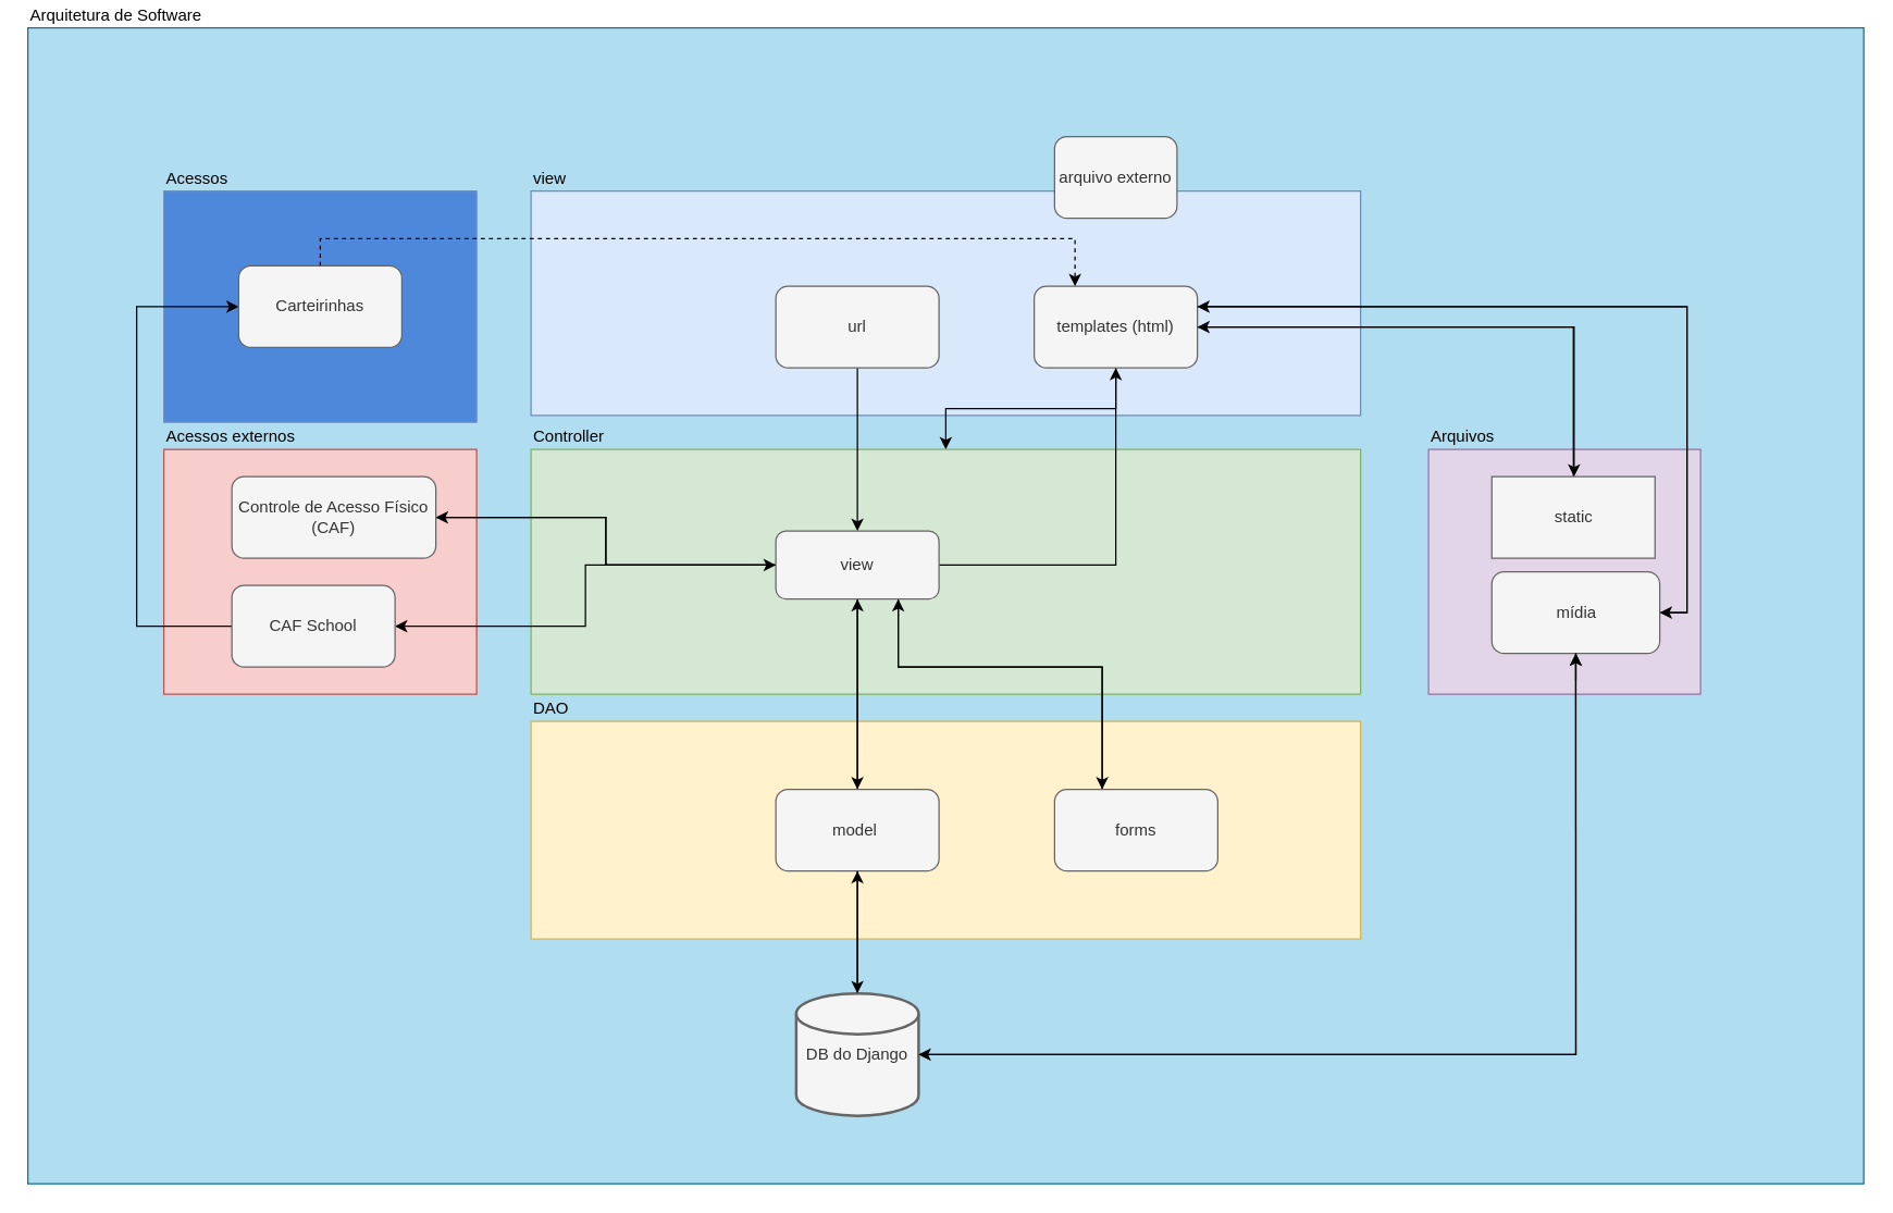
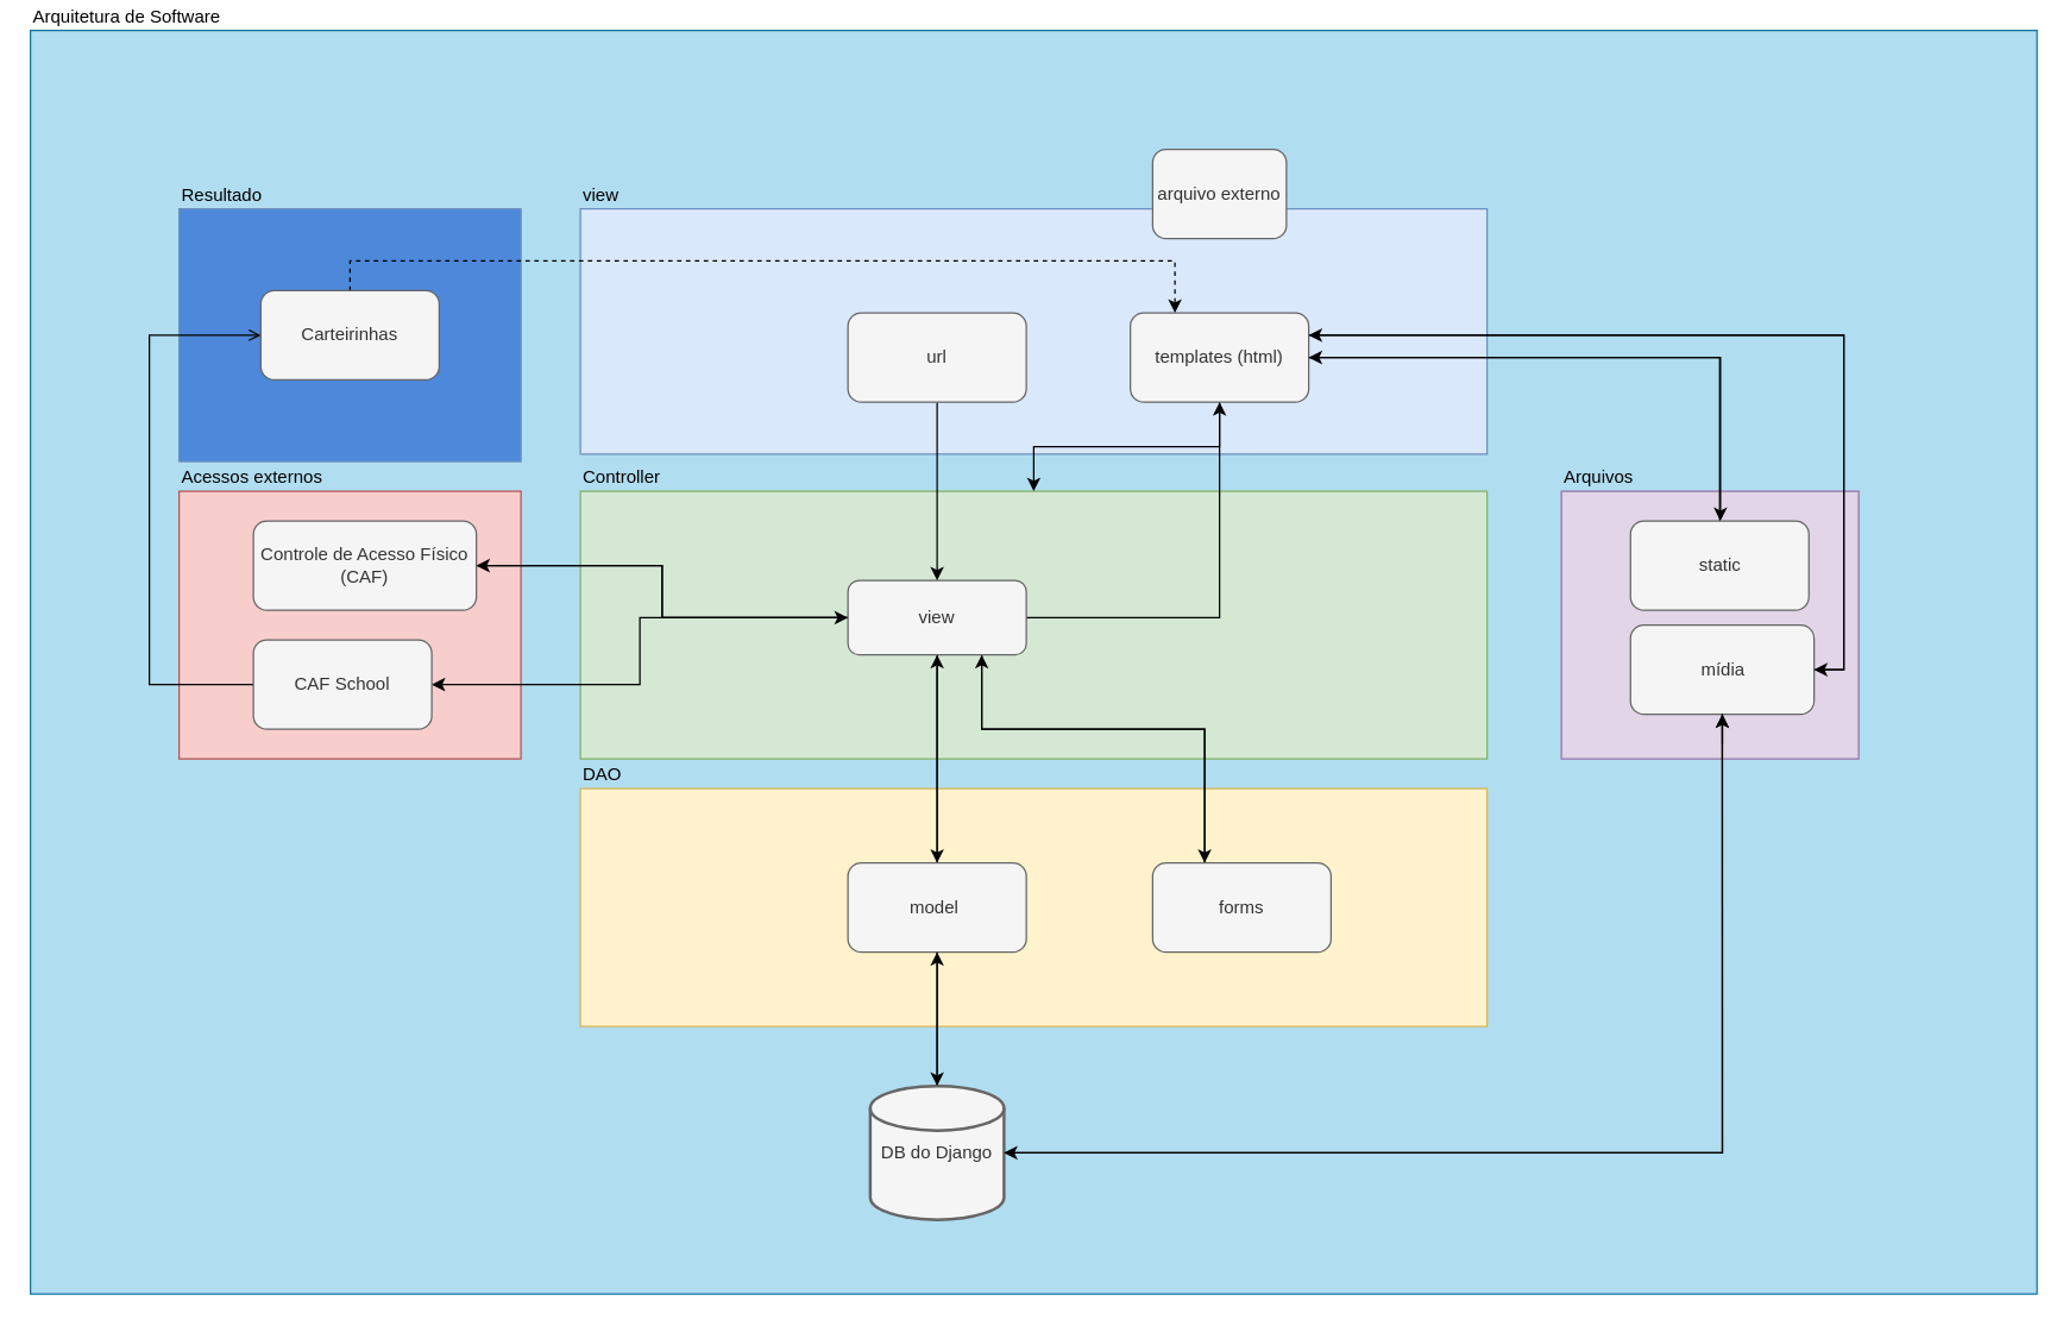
- <mxCell id="3" value="Acessos" style="rounded=0;whiteSpace=wrap;html=1;fillColor=#4d88db;strokeColor=#6c8ebf;labelPosition=center;verticalLabelPosition=top;align=left;verticalAlign=bottom;" parent="1" vertex="1"><mxGeometry x="120" y="140" width="230" height="170" as="geometry" /></mxCell>
+ <mxCell id="3" value="Resultado" style="rounded=0;whiteSpace=wrap;html=1;fillColor=#4d88db;strokeColor=#6c8ebf;labelPosition=center;verticalLabelPosition=top;align=left;verticalAlign=bottom;" parent="1" vertex="1"><mxGeometry x="120" y="140" width="230" height="170" as="geometry" /></mxCell>
- <mxCell id="38" style="edgeStyle=orthogonalEdgeStyle;rounded=0;orthogonalLoop=1;jettySize=auto;html=1;exitX=0;exitY=0.5;exitDx=0;exitDy=0;entryX=0;entryY=0.5;entryDx=0;entryDy=0;" parent="1" source="39" target="41" edge="1"><mxGeometry relative="1" as="geometry"><Array as="points"><mxPoint x="100" y="460" /><mxPoint x="100" y="225" /></Array></mxGeometry></mxCell>
+ <mxCell id="38" style="edgeStyle=orthogonalEdgeStyle;rounded=0;orthogonalLoop=1;jettySize=auto;html=1;exitX=0;exitY=0.5;exitDx=0;exitDy=0;entryX=0;entryY=0.5;entryDx=0;entryDy=0;endArrow=open;" parent="1" source="39" target="41" edge="1"><mxGeometry relative="1" as="geometry"><Array as="points"><mxPoint x="100" y="460" /><mxPoint x="100" y="225" /></Array></mxGeometry></mxCell>
- <mxCell id="16" value="static" style="whiteSpace=wrap;html=1;fillColor=#f5f5f5;fontColor=#333333;strokeColor=#666666;rounded=0;" parent="1" vertex="1"><mxGeometry x="1096.5" y="350" width="120" height="60" as="geometry" /></mxCell>
+ <mxCell id="16" value="static" style="rounded=1;whiteSpace=wrap;html=1;fillColor=#f5f5f5;fontColor=#333333;strokeColor=#666666;" parent="1" vertex="1"><mxGeometry x="1096.5" y="350" width="120" height="60" as="geometry" /></mxCell>
